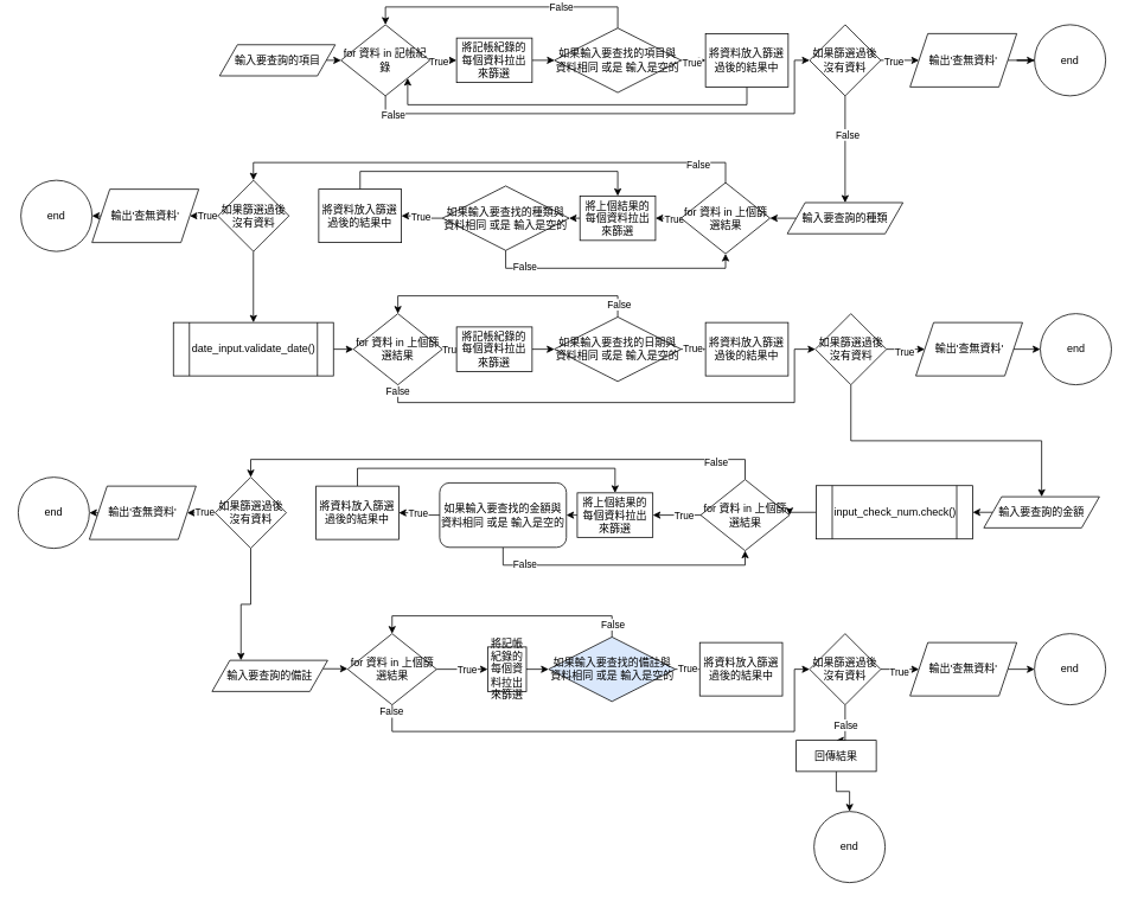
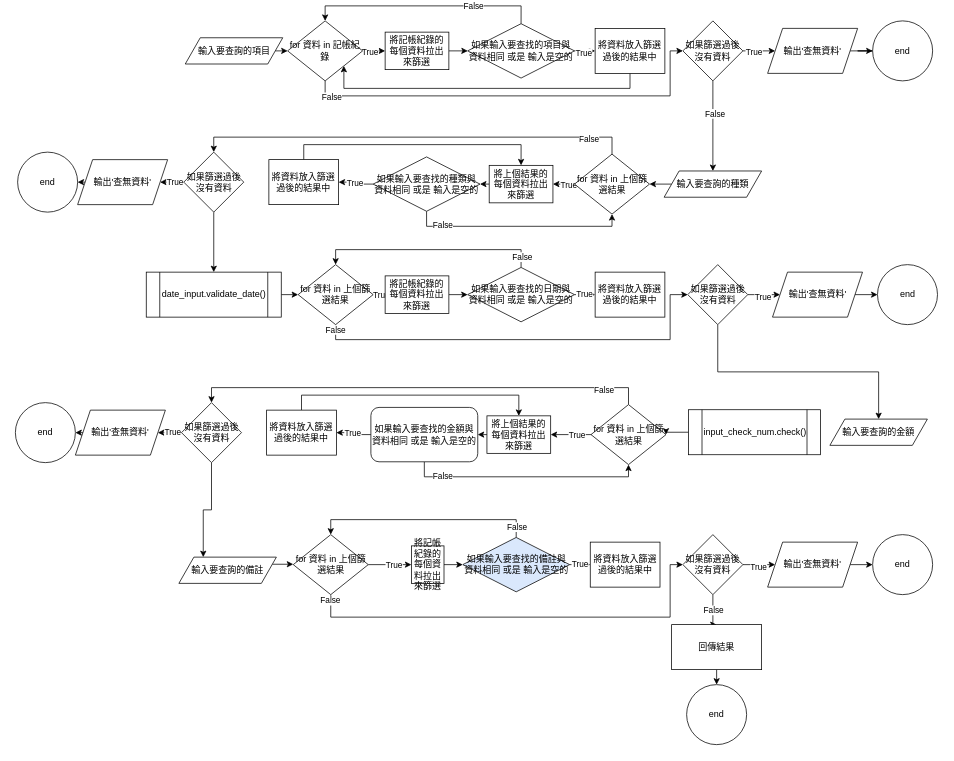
- <mxCell id="71" style="edgeStyle=orthogonalEdgeStyle;rounded=0;orthogonalLoop=1;jettySize=auto;html=1;exitX=0;exitY=0.5;exitDx=0;exitDy=0;entryX=1;entryY=0.5;entryDx=0;entryDy=0;" edge="1" parent="1" source="72" target="95"><mxGeometry relative="1" as="geometry" /></mxCell>
- <mxCell id="120" value="回傳結果" style="rounded=0;whiteSpace=wrap;html=1;" vertex="1" parent="1"><mxGeometry x="895" y="825" width="90" height="35" as="geometry" /></mxCell>
+ <mxCell id="120" value="回傳結果" style="rounded=0;whiteSpace=wrap;html=1;" vertex="1" parent="1"><mxGeometry x="895" y="825" width="120" height="60" as="geometry" /></mxCell>
